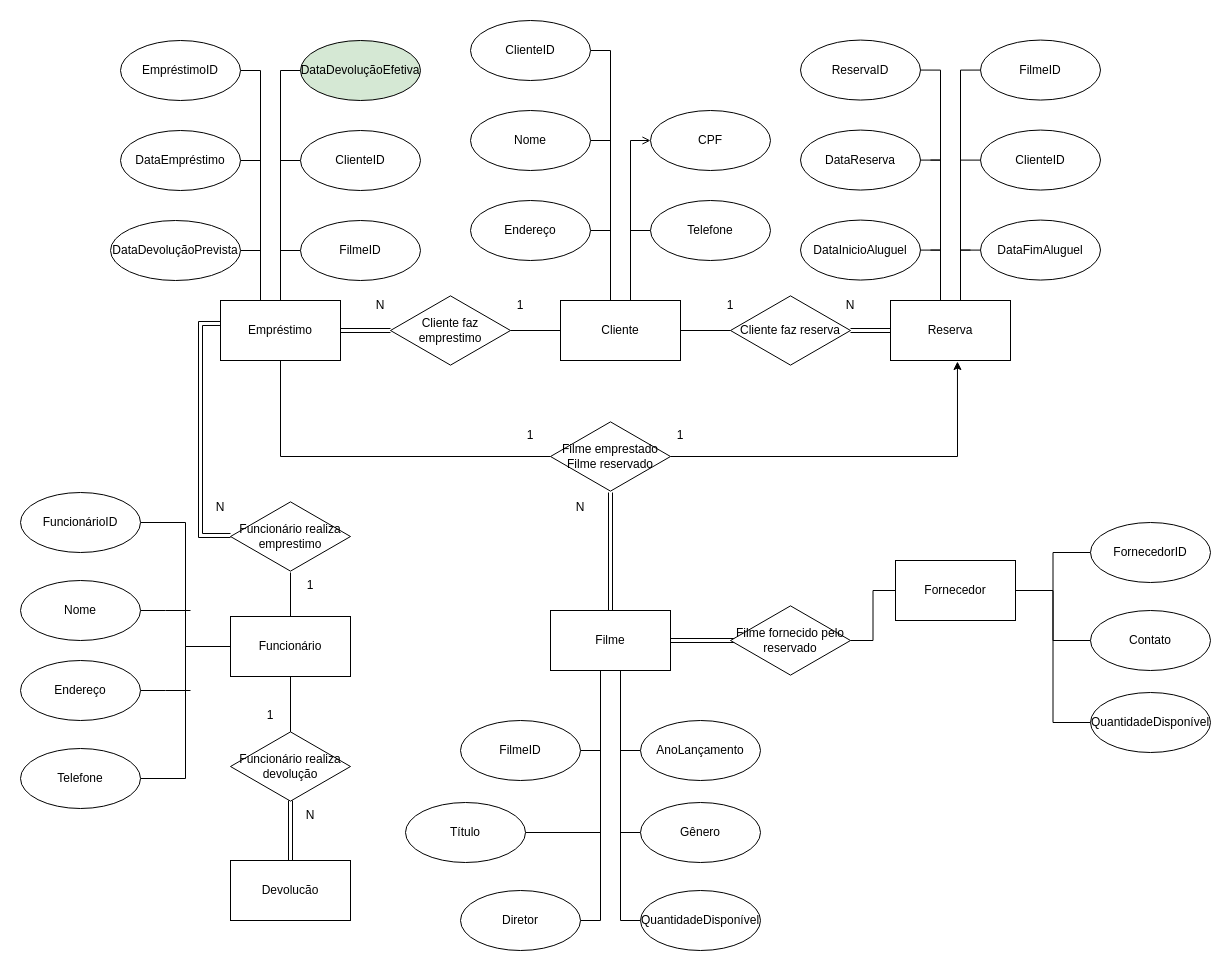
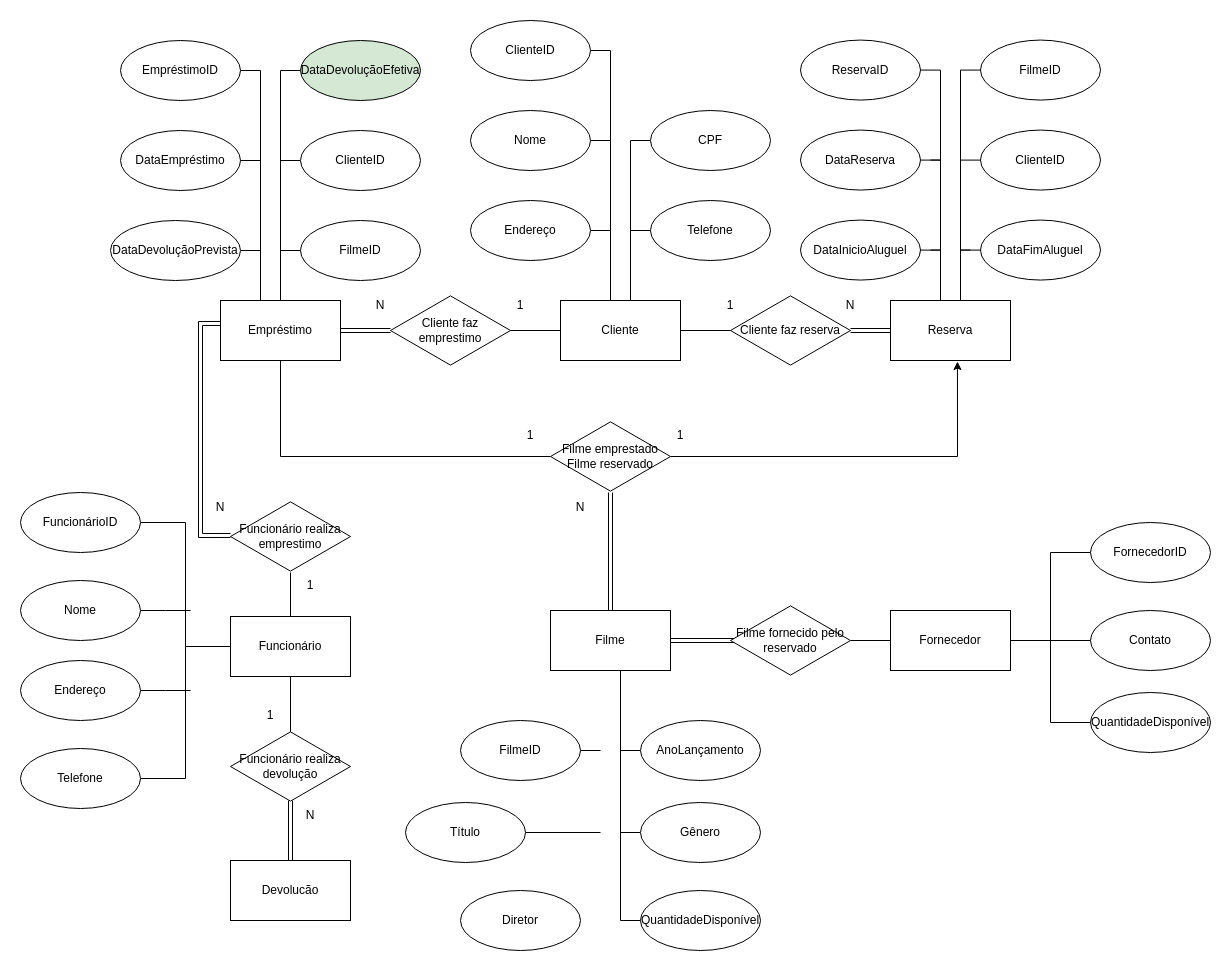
- <mxCell id="4" style="edgeStyle=orthogonalEdgeStyle;rounded=0;orthogonalLoop=1;jettySize=auto;html=1;entryX=0;entryY=0.5;entryDx=0;entryDy=0;endArrow=open;endFill=0;" parent="1" source="5" target="54" edge="1"><mxGeometry relative="1" as="geometry"><mxPoint x="650" y="50" as="targetPoint" /><Array as="points"><mxPoint x="630" y="140" /></Array></mxGeometry></mxCell>
+ <mxCell id="4" style="edgeStyle=orthogonalEdgeStyle;rounded=0;orthogonalLoop=1;jettySize=auto;html=1;entryX=0;entryY=0.5;entryDx=0;entryDy=0;endArrow=none;endFill=0;" parent="1" source="5" target="54" edge="1"><mxGeometry relative="1" as="geometry"><mxPoint x="650" y="50" as="targetPoint" /><Array as="points"><mxPoint x="630" y="140" /></Array></mxGeometry></mxCell>
- <mxCell id="18" value="Fornecedor" style="rounded=0;whiteSpace=wrap;html=1;" parent="1" vertex="1"><mxGeometry x="895" y="560" width="120" height="60" as="geometry" /></mxCell>
+ <mxCell id="18" value="Fornecedor" style="rounded=0;whiteSpace=wrap;html=1;" parent="1" vertex="1"><mxGeometry x="890" y="610" width="120" height="60" as="geometry" /></mxCell>
- <mxCell id="8" style="edgeStyle=orthogonalEdgeStyle;rounded=0;orthogonalLoop=1;jettySize=auto;html=1;entryX=1;entryY=0.5;entryDx=0;entryDy=0;endArrow=none;endFill=0;" parent="1" source="10" target="64" edge="1"><mxGeometry relative="1" as="geometry"><mxPoint x="600" y="920" as="targetPoint" /><Array as="points"><mxPoint x="600" y="920" /></Array></mxGeometry></mxCell>
